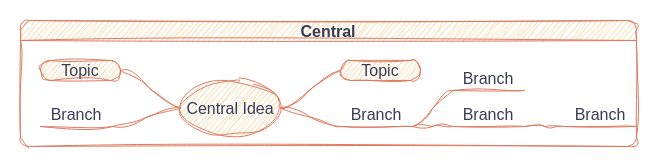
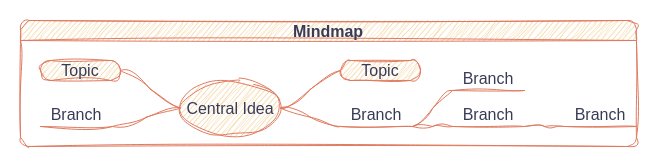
- <mxCell id="2" value="Central" style="swimlane;startSize=20;horizontal=1;containerType=tree;fontSize=16;labelBackgroundColor=none;fillColor=#F2CC8F;strokeColor=#E07A5F;fontColor=#393C56;rounded=1;sketch=1;curveFitting=1;jiggle=2;" parent="1" vertex="1"><mxGeometry x="20" y="20" width="616" height="126" as="geometry" /></mxCell>
+ <mxCell id="2" value="Mindmap" style="swimlane;startSize=20;horizontal=1;containerType=tree;fontSize=16;labelBackgroundColor=none;fillColor=#F2CC8F;strokeColor=#E07A5F;fontColor=#393C56;rounded=1;sketch=1;curveFitting=1;jiggle=2;" parent="1" vertex="1"><mxGeometry x="20" y="20" width="616" height="126" as="geometry" /></mxCell>
